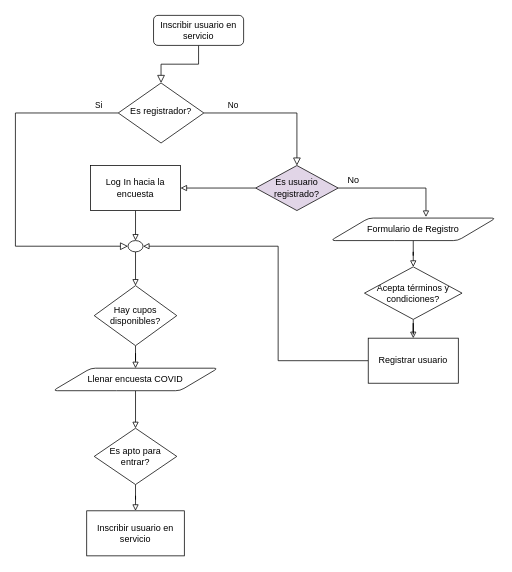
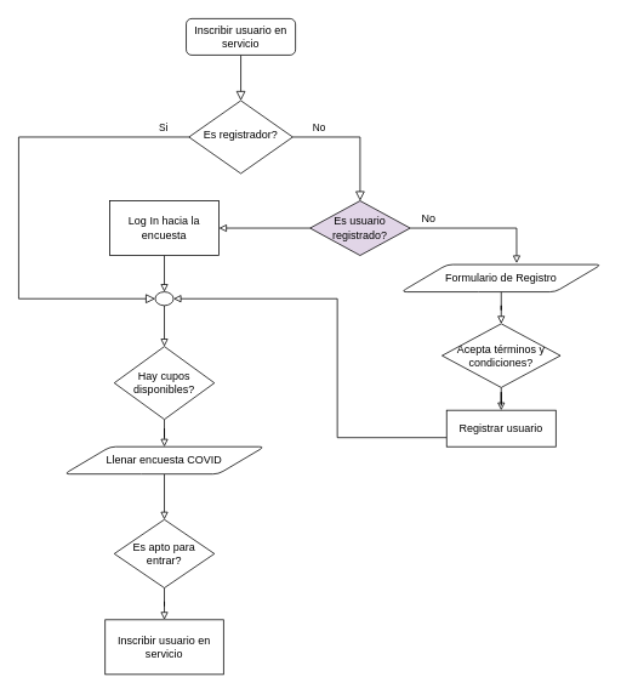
- <mxCell id="6" value="Es registrador?" style="rhombus;whiteSpace=wrap;html=1;shadow=0;fontFamily=Helvetica;fontSize=12;align=center;strokeWidth=1;spacing=6;spacingTop=-4;" parent="1" vertex="1"><mxGeometry x="157" y="110" width="114" height="80" as="geometry" /></mxCell>
+ <mxCell id="6" value="Es registrador?" style="rhombus;whiteSpace=wrap;html=1;shadow=0;fontFamily=Helvetica;fontSize=12;align=center;strokeWidth=1;spacing=6;spacingTop=-4;" parent="1" vertex="1"><mxGeometry x="207" y="110" width="114" height="80" as="geometry" /></mxCell>
- <mxCell id="11" value="Registrar usuario" style="whiteSpace=wrap;html=1;" vertex="1" parent="1"><mxGeometry x="490" y="450" width="120" height="60" as="geometry" /></mxCell>
+ <mxCell id="11" value="Registrar usuario" style="whiteSpace=wrap;html=1;" vertex="1" parent="1"><mxGeometry x="490" y="450" width="120" height="40" as="geometry" /></mxCell>
